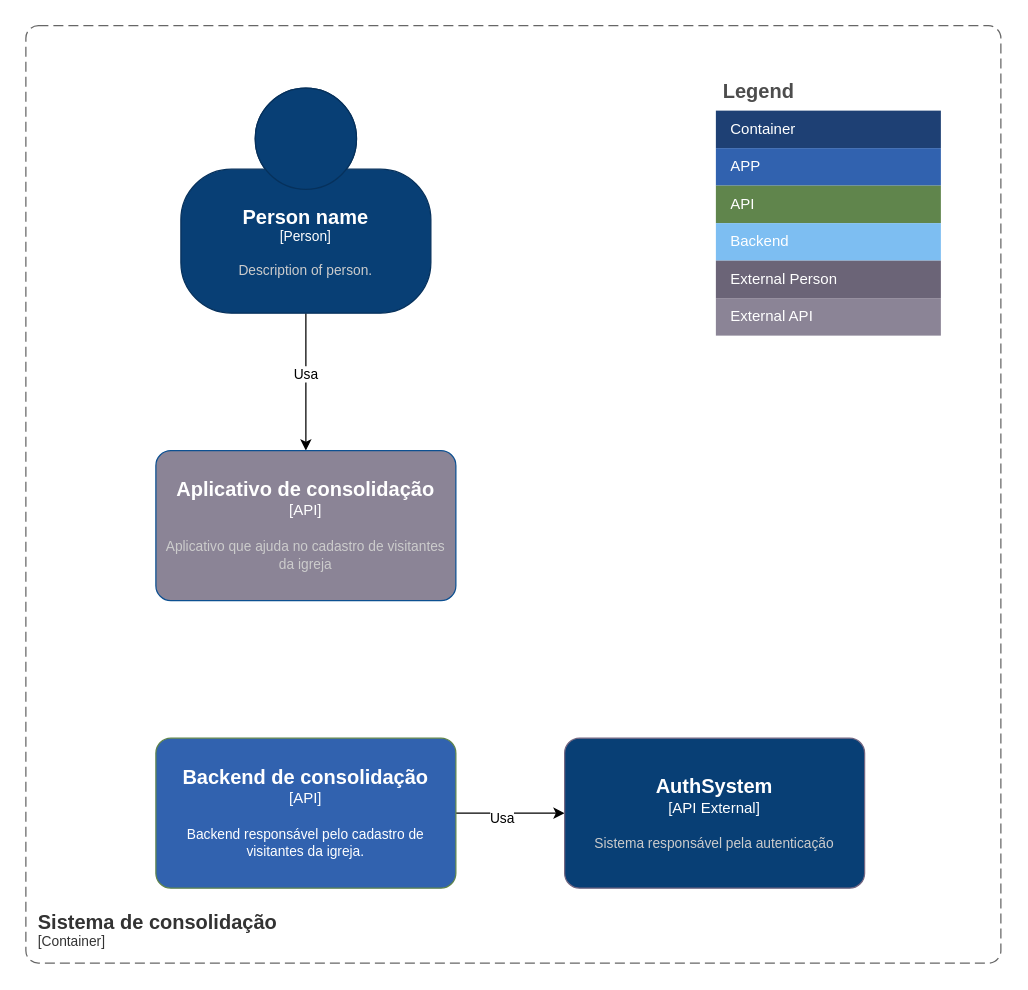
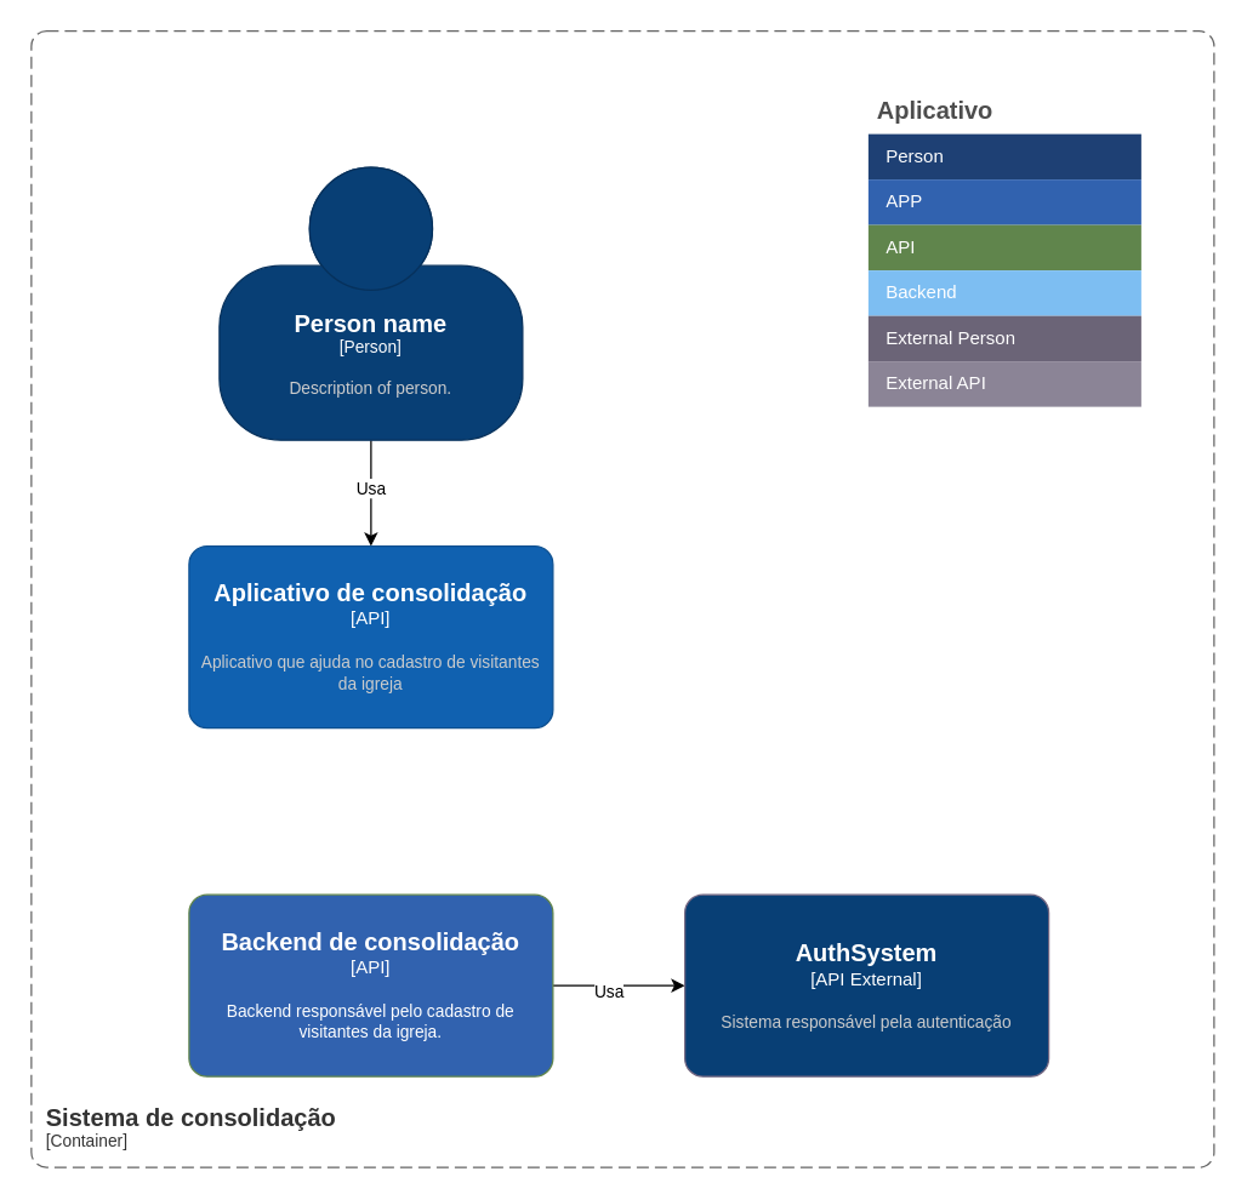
- <mxCell id="10" value="Legend" style="shape=table;startSize=30;container=1;collapsible=0;childLayout=tableLayout;fontSize=16;align=left;verticalAlign=top;fillColor=none;strokeColor=none;fontColor=#4D4D4D;fontStyle=1;spacingLeft=6;spacing=0;resizable=0;" vertex="1" parent="1"><mxGeometry x="572" y="58" width="180" height="210" as="geometry" /></mxCell>
+ <mxCell id="10" value="Aplicativo" style="shape=table;startSize=30;container=1;collapsible=0;childLayout=tableLayout;fontSize=16;align=left;verticalAlign=top;fillColor=none;strokeColor=none;fontColor=#4D4D4D;fontStyle=1;spacingLeft=6;spacing=0;resizable=0;" vertex="1" parent="1"><mxGeometry x="572" y="58" width="180" height="210" as="geometry" /></mxCell>
- <mxCell id="12" value="Container" style="shape=partialRectangle;html=1;whiteSpace=wrap;connectable=0;strokeColor=inherit;overflow=hidden;fillColor=#1E4074;top=0;left=0;bottom=0;right=0;pointerEvents=1;fontSize=12;align=left;fontColor=#FFFFFF;gradientColor=none;spacingLeft=10;spacingRight=4;" vertex="1" parent="11"><mxGeometry width="180" height="30" as="geometry"><mxRectangle width="180" height="30" as="alternateBounds" /></mxGeometry></mxCell>
+ <mxCell id="12" value="Person" style="shape=partialRectangle;html=1;whiteSpace=wrap;connectable=0;strokeColor=inherit;overflow=hidden;fillColor=#1E4074;top=0;left=0;bottom=0;right=0;pointerEvents=1;fontSize=12;align=left;fontColor=#FFFFFF;gradientColor=none;spacingLeft=10;spacingRight=4;" vertex="1" parent="11"><mxGeometry width="180" height="30" as="geometry"><mxRectangle width="180" height="30" as="alternateBounds" /></mxGeometry></mxCell>
- <mxCell id="4" value="&lt;font style=&quot;font-size: 16px&quot;&gt;&lt;b&gt;Person name&lt;/b&gt;&lt;/font&gt;&lt;div&gt;[Person]&lt;/div&gt;&lt;br&gt;&lt;div&gt;&lt;font style=&quot;font-size: 11px&quot;&gt;&lt;font color=&quot;#cccccc&quot;&gt;Description of person.&lt;/font&gt;&lt;/div&gt;" style="html=1;fontSize=11;dashed=0;whiteSpace=wrap;fillColor=#083F75;strokeColor=#06315C;fontColor=#ffffff;shape=mxgraph.c4.person2;align=center;metaEdit=1;points=[[0.5,0,0],[1,0.5,0],[1,0.75,0],[0.75,1,0],[0.5,1,0],[0.25,1,0],[0,0.75,0],[0,0.5,0]];resizable=0;" vertex="1" parent="1"><mxGeometry x="144" y="70" width="200" height="180" as="geometry" /></mxCell>
+ <mxCell id="4" value="&lt;font style=&quot;font-size: 16px&quot;&gt;&lt;b&gt;Person name&lt;/b&gt;&lt;/font&gt;&lt;div&gt;[Person]&lt;/div&gt;&lt;br&gt;&lt;div&gt;&lt;font style=&quot;font-size: 11px&quot;&gt;&lt;font color=&quot;#cccccc&quot;&gt;Description of person.&lt;/font&gt;&lt;/div&gt;" style="html=1;fontSize=11;dashed=0;whiteSpace=wrap;fillColor=#083F75;strokeColor=#06315C;fontColor=#ffffff;shape=mxgraph.c4.person2;align=center;metaEdit=1;points=[[0.5,0,0],[1,0.5,0],[1,0.75,0],[0.75,1,0],[0.5,1,0],[0.25,1,0],[0,0.75,0],[0,0.5,0]];resizable=0;" vertex="1" parent="1"><mxGeometry x="144" y="110" width="200" height="180" as="geometry" /></mxCell>
- <mxCell id="5" value="&lt;font style=&quot;font-size: 16px&quot;&gt;&lt;b&gt;Aplicativo de consolidação&lt;/b&gt;&lt;/font&gt;&lt;div&gt;[API]&lt;/div&gt;&lt;br&gt;&lt;div&gt;&lt;font style=&quot;font-size: 11px&quot;&gt;&lt;font color=&quot;#cccccc&quot;&gt;Aplicativo que ajuda no cadastro de visitantes da igreja&#10;&lt;/font&gt;&lt;/div&gt;" style="rounded=1;whiteSpace=wrap;html=1;labelBackgroundColor=none;fillColor=#8b8496;fontColor=#ffffff;align=center;arcSize=10;strokeColor=#0D5091;metaEdit=1;resizable=0;points=[[0.25,0,0],[0.5,0,0],[0.75,0,0],[1,0.25,0],[1,0.5,0],[1,0.75,0],[0.75,1,0],[0.5,1,0],[0.25,1,0],[0,0.75,0],[0,0.5,0],[0,0.25,0]];" vertex="1" parent="1"><mxGeometry x="124" y="360" width="240" height="120" as="geometry" /></mxCell>
+ <mxCell id="5" value="&lt;font style=&quot;font-size: 16px&quot;&gt;&lt;b&gt;Aplicativo de consolidação&lt;/b&gt;&lt;/font&gt;&lt;div&gt;[API]&lt;/div&gt;&lt;br&gt;&lt;div&gt;&lt;font style=&quot;font-size: 11px&quot;&gt;&lt;font color=&quot;#cccccc&quot;&gt;Aplicativo que ajuda no cadastro de visitantes da igreja&#10;&lt;/font&gt;&lt;/div&gt;" style="rounded=1;whiteSpace=wrap;html=1;labelBackgroundColor=none;fillColor=#1061B0;fontColor=#ffffff;align=center;arcSize=10;strokeColor=#0D5091;metaEdit=1;resizable=0;points=[[0.25,0,0],[0.5,0,0],[0.75,0,0],[1,0.25,0],[1,0.5,0],[1,0.75,0],[0.75,1,0],[0.5,1,0],[0.25,1,0],[0,0.75,0],[0,0.5,0],[0,0.25,0]];" vertex="1" parent="1"><mxGeometry x="124" y="360" width="240" height="120" as="geometry" /></mxCell>
